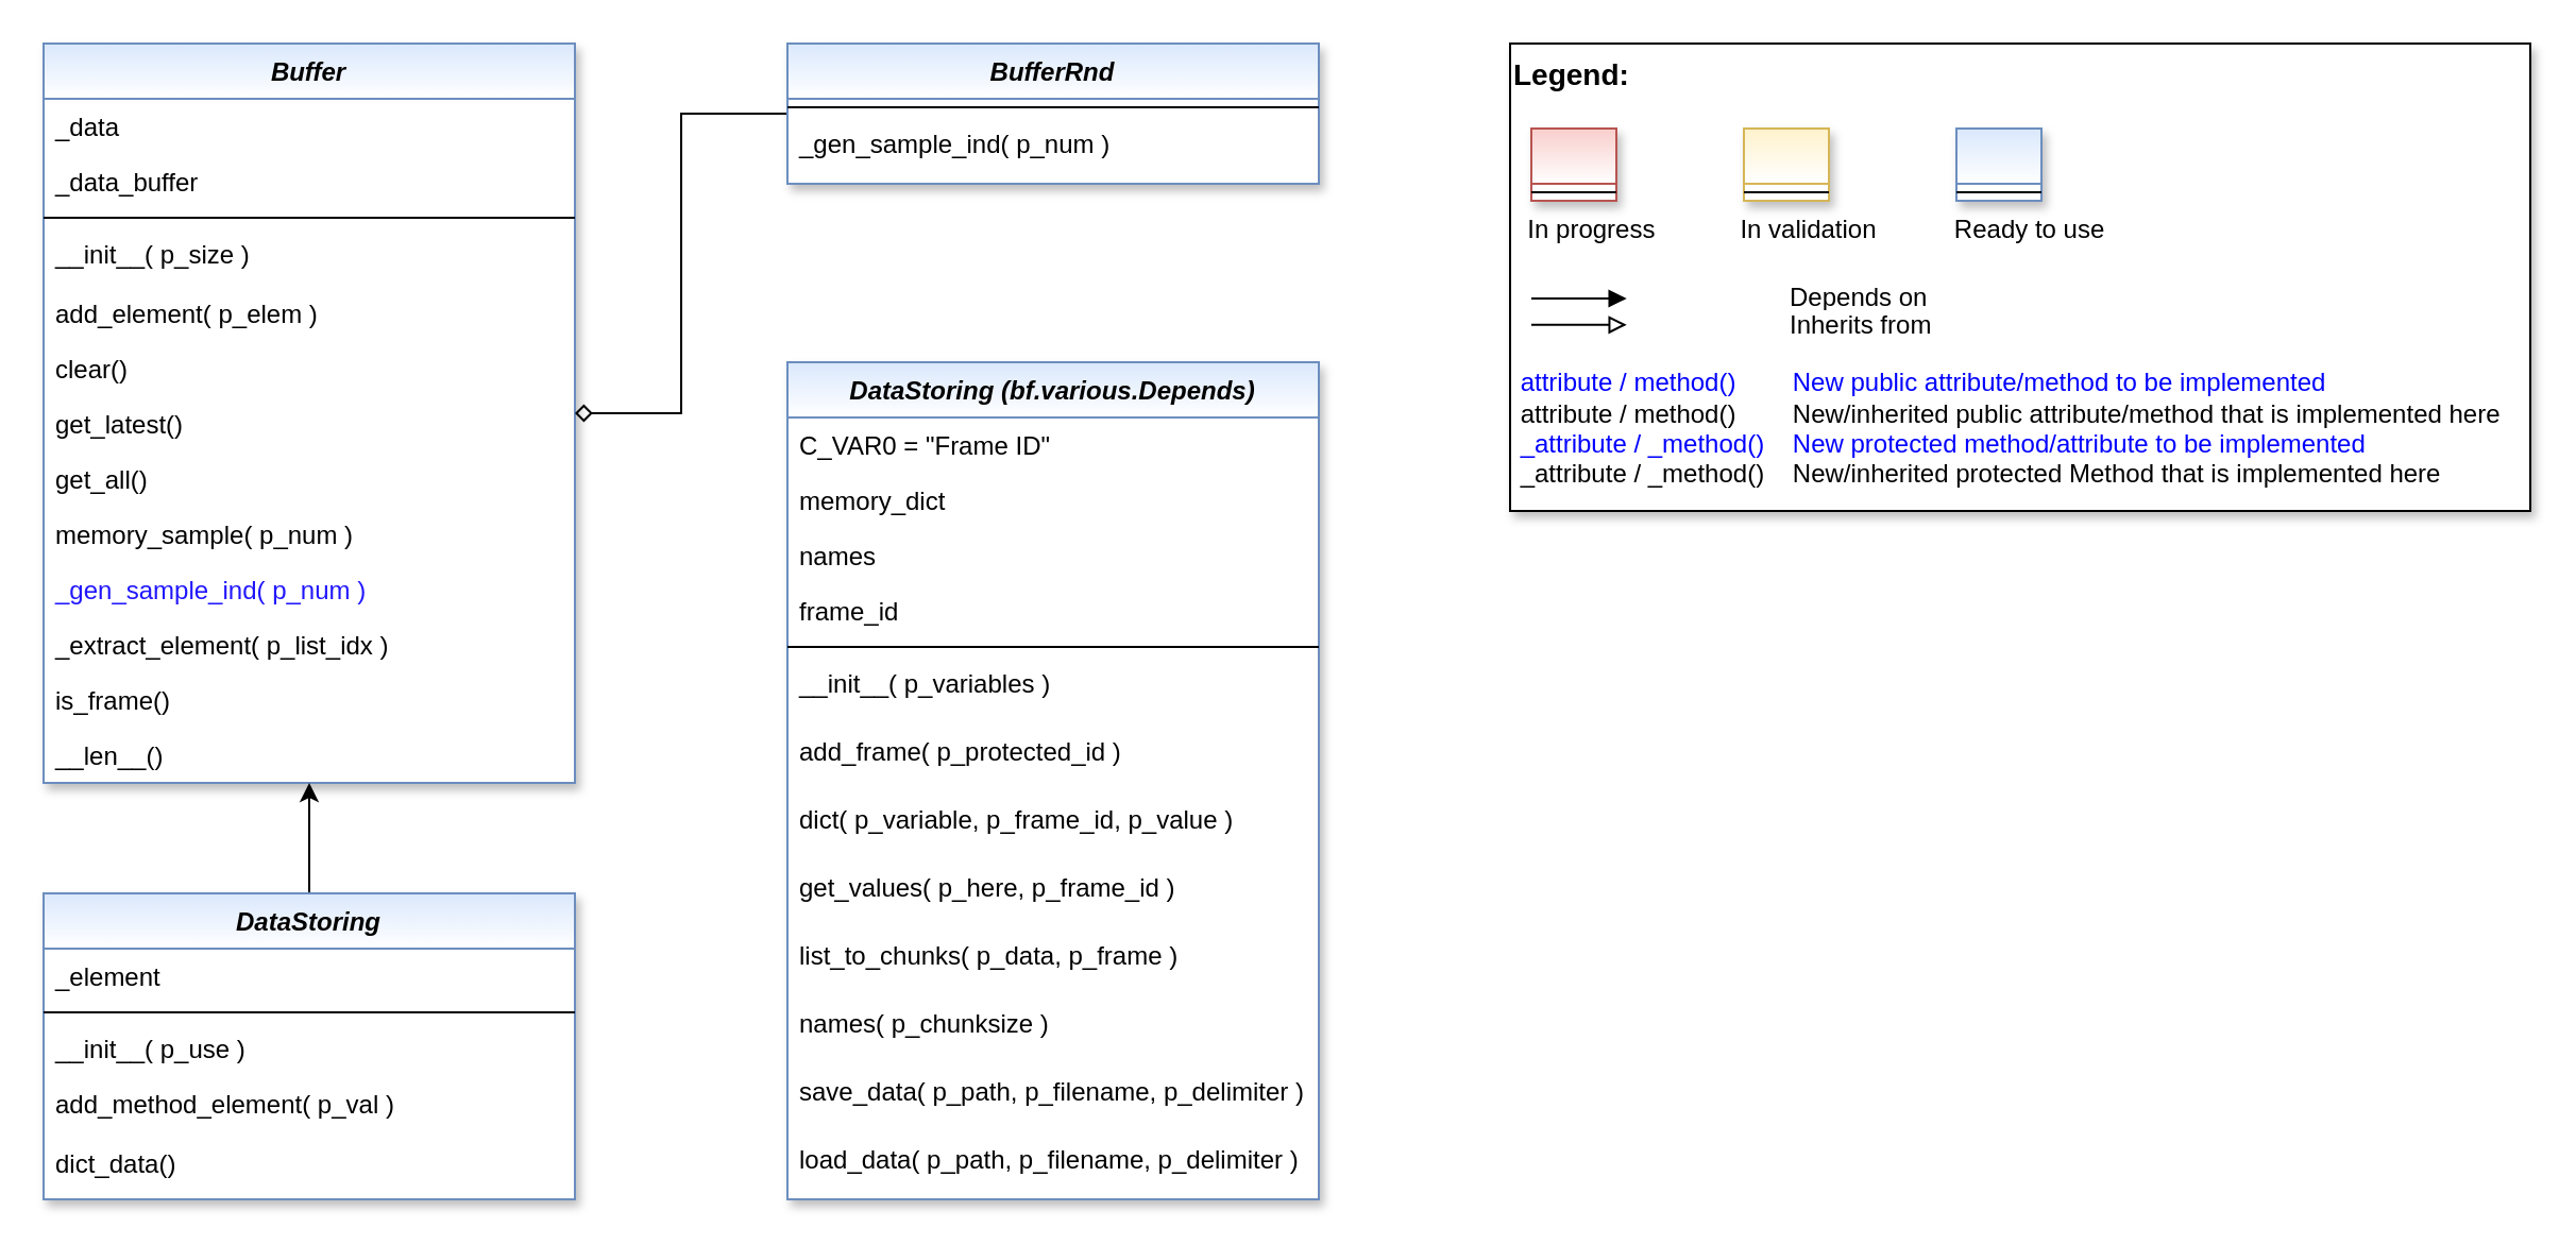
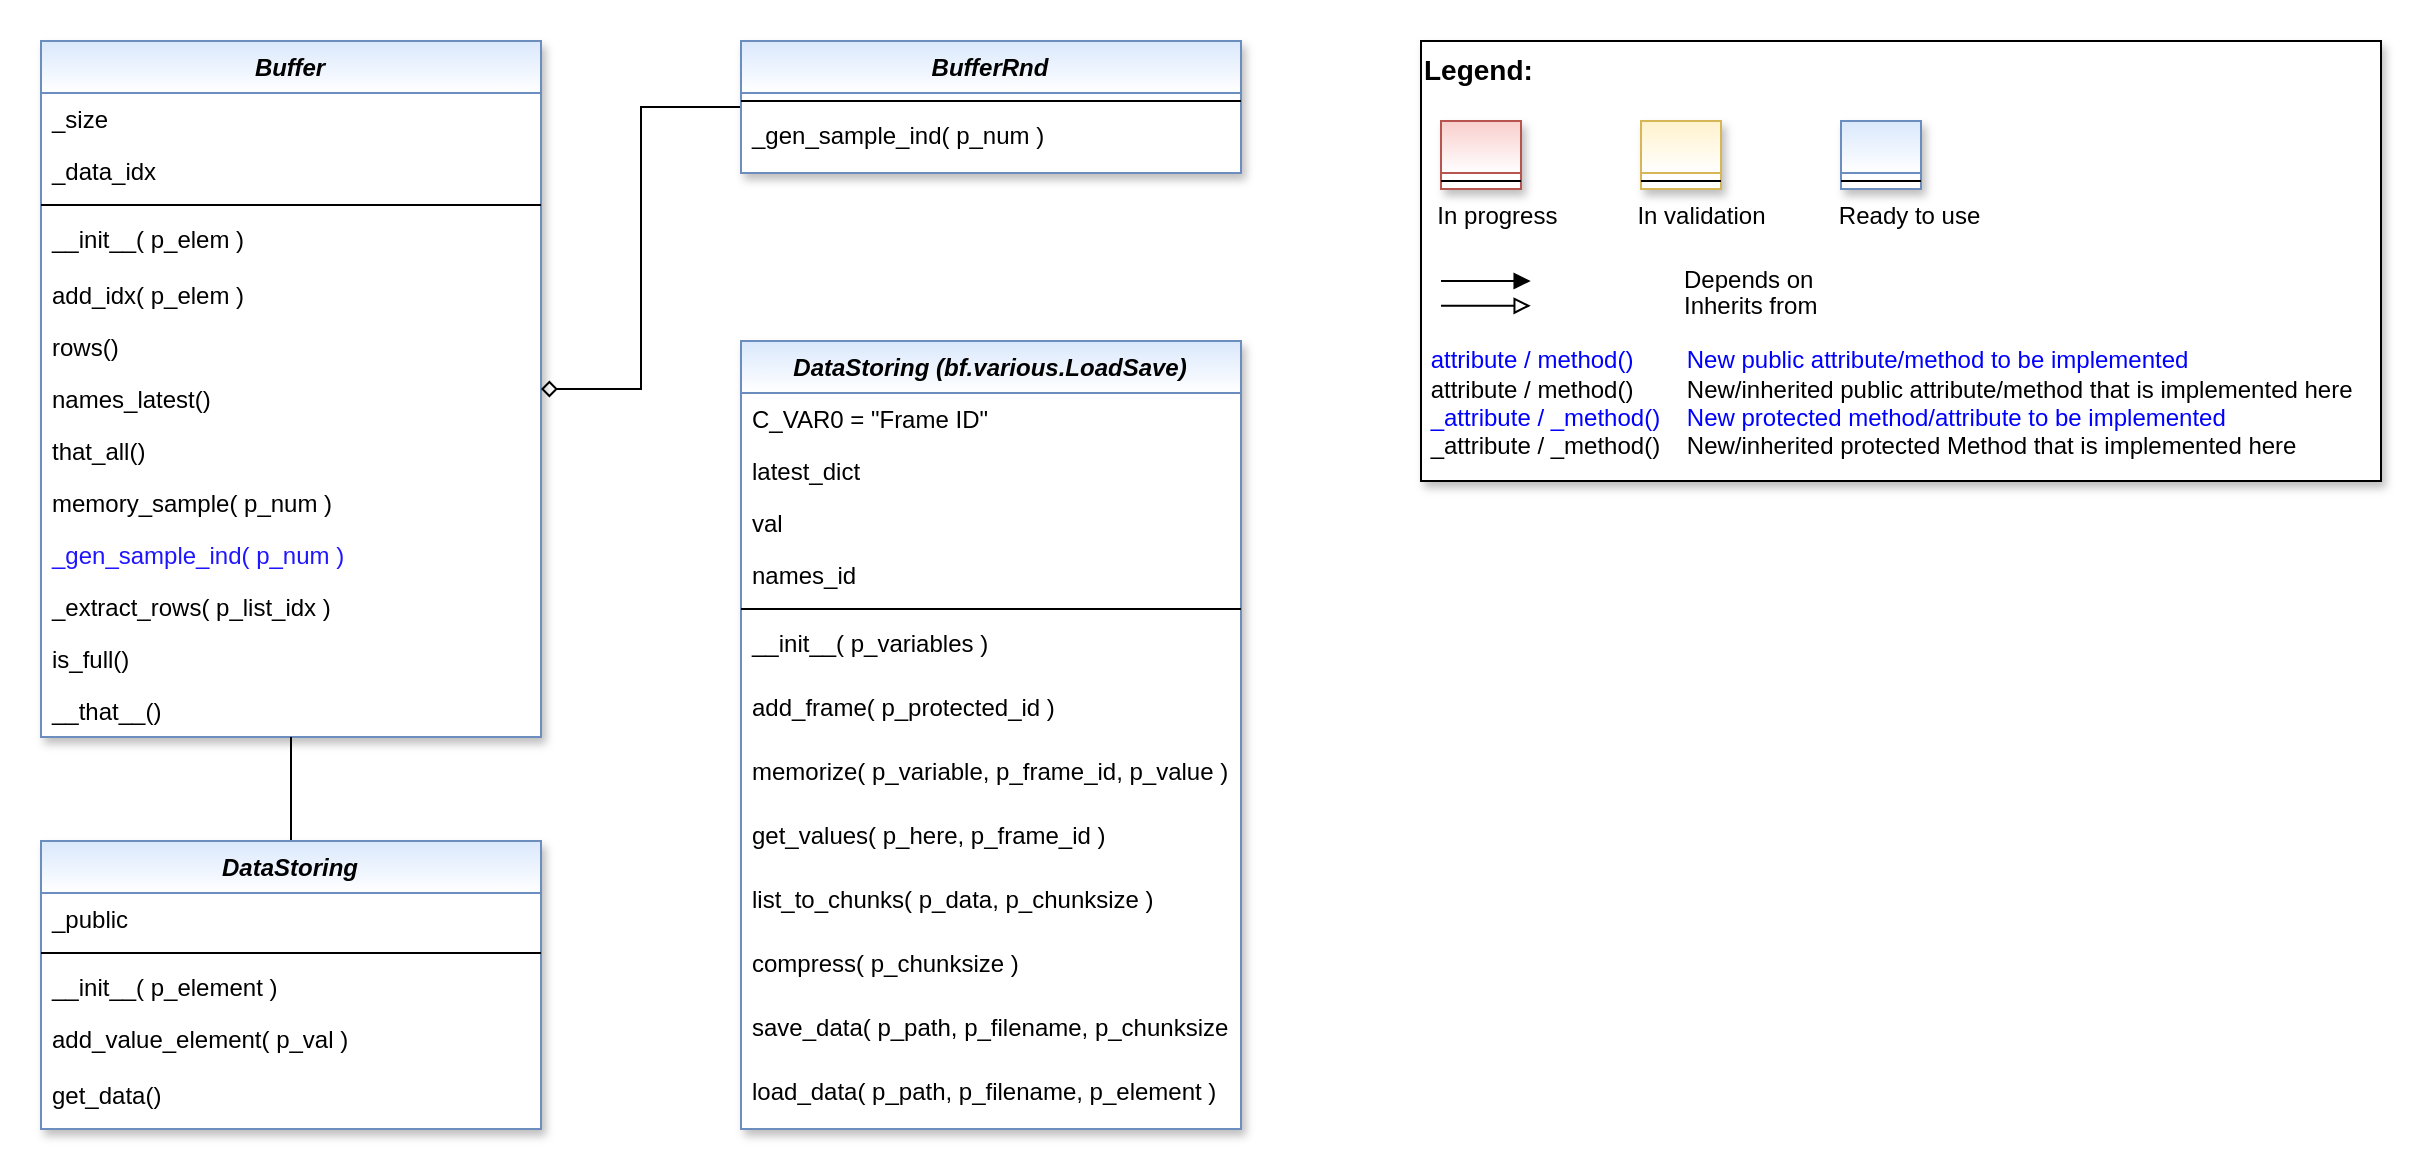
- <mxCell id="17" value="_data" style="text;align=left;verticalAlign=top;spacingLeft=4;spacingRight=4;overflow=hidden;rotatable=0;points=[[0,0.5],[1,0.5]];portConstraint=eastwest;" parent="16" vertex="1"><mxGeometry y="26" width="250" height="26" as="geometry" /></mxCell>
+ <mxCell id="17" value="_size" style="text;align=left;verticalAlign=top;spacingLeft=4;spacingRight=4;overflow=hidden;rotatable=0;points=[[0,0.5],[1,0.5]];portConstraint=eastwest;" parent="16" vertex="1"><mxGeometry y="26" width="250" height="26" as="geometry" /></mxCell>
- <mxCell id="18" value="_data_buffer" style="text;align=left;verticalAlign=top;spacingLeft=4;spacingRight=4;overflow=hidden;rotatable=0;points=[[0,0.5],[1,0.5]];portConstraint=eastwest;" parent="16" vertex="1"><mxGeometry y="52" width="250" height="26" as="geometry" /></mxCell>
+ <mxCell id="18" value="_data_idx" style="text;align=left;verticalAlign=top;spacingLeft=4;spacingRight=4;overflow=hidden;rotatable=0;points=[[0,0.5],[1,0.5]];portConstraint=eastwest;" parent="16" vertex="1"><mxGeometry y="52" width="250" height="26" as="geometry" /></mxCell>
- <mxCell id="20" value="__init__( p_size )" style="text;align=left;verticalAlign=top;spacingLeft=4;spacingRight=4;overflow=hidden;rotatable=0;points=[[0,0.5],[1,0.5]];portConstraint=eastwest;" parent="16" vertex="1"><mxGeometry y="86" width="250" height="28" as="geometry" /></mxCell>
+ <mxCell id="20" value="__init__( p_elem )" style="text;align=left;verticalAlign=top;spacingLeft=4;spacingRight=4;overflow=hidden;rotatable=0;points=[[0,0.5],[1,0.5]];portConstraint=eastwest;" parent="16" vertex="1"><mxGeometry y="86" width="250" height="28" as="geometry" /></mxCell>
- <mxCell id="21" value="add_element( p_elem )" style="text;align=left;verticalAlign=top;spacingLeft=4;spacingRight=4;overflow=hidden;rotatable=0;points=[[0,0.5],[1,0.5]];portConstraint=eastwest;fontColor=default;" parent="16" vertex="1"><mxGeometry y="114" width="250" height="26" as="geometry" /></mxCell>
+ <mxCell id="21" value="add_idx( p_elem )" style="text;align=left;verticalAlign=top;spacingLeft=4;spacingRight=4;overflow=hidden;rotatable=0;points=[[0,0.5],[1,0.5]];portConstraint=eastwest;fontColor=default;" parent="16" vertex="1"><mxGeometry y="114" width="250" height="26" as="geometry" /></mxCell>
- <mxCell id="22" value="clear()" style="text;align=left;verticalAlign=top;spacingLeft=4;spacingRight=4;overflow=hidden;rotatable=0;points=[[0,0.5],[1,0.5]];portConstraint=eastwest;fontColor=default;" parent="16" vertex="1"><mxGeometry y="140" width="250" height="26" as="geometry" /></mxCell>
+ <mxCell id="22" value="rows()" style="text;align=left;verticalAlign=top;spacingLeft=4;spacingRight=4;overflow=hidden;rotatable=0;points=[[0,0.5],[1,0.5]];portConstraint=eastwest;fontColor=default;" parent="16" vertex="1"><mxGeometry y="140" width="250" height="26" as="geometry" /></mxCell>
- <mxCell id="2" value="DataStoring (bf.various.Depends)" style="swimlane;fontStyle=3;align=center;verticalAlign=top;childLayout=stackLayout;horizontal=1;startSize=26;horizontalStack=0;resizeParent=1;resizeLast=0;collapsible=1;marginBottom=0;rounded=0;shadow=1;strokeWidth=1;fillColor=#dae8fc;strokeColor=#6c8ebf;swimlaneFillColor=#ffffff;gradientColor=#ffffff;" parent="1" vertex="1"><mxGeometry x="370" y="170" width="250" height="394" as="geometry"><mxRectangle x="230" y="140" width="160" height="26" as="alternateBounds" /></mxGeometry></mxCell>
+ <mxCell id="2" value="DataStoring (bf.various.LoadSave)" style="swimlane;fontStyle=3;align=center;verticalAlign=top;childLayout=stackLayout;horizontal=1;startSize=26;horizontalStack=0;resizeParent=1;resizeLast=0;collapsible=1;marginBottom=0;rounded=0;shadow=1;strokeWidth=1;fillColor=#dae8fc;strokeColor=#6c8ebf;swimlaneFillColor=#ffffff;gradientColor=#ffffff;" parent="1" vertex="1"><mxGeometry x="370" y="170" width="250" height="394" as="geometry"><mxRectangle x="230" y="140" width="160" height="26" as="alternateBounds" /></mxGeometry></mxCell>
- <mxCell id="23" value="get_latest()" style="text;align=left;verticalAlign=top;spacingLeft=4;spacingRight=4;overflow=hidden;rotatable=0;points=[[0,0.5],[1,0.5]];portConstraint=eastwest;fontColor=default;" vertex="1" parent="16"><mxGeometry y="166" width="250" height="26" as="geometry" /></mxCell>
+ <mxCell id="23" value="names_latest()" style="text;align=left;verticalAlign=top;spacingLeft=4;spacingRight=4;overflow=hidden;rotatable=0;points=[[0,0.5],[1,0.5]];portConstraint=eastwest;fontColor=default;" vertex="1" parent="16"><mxGeometry y="166" width="250" height="26" as="geometry" /></mxCell>
- <mxCell id="24" value="get_all()" style="text;align=left;verticalAlign=top;spacingLeft=4;spacingRight=4;overflow=hidden;rotatable=0;points=[[0,0.5],[1,0.5]];portConstraint=eastwest;fontColor=default;" vertex="1" parent="16"><mxGeometry y="192" width="250" height="26" as="geometry" /></mxCell>
+ <mxCell id="24" value="that_all()" style="text;align=left;verticalAlign=top;spacingLeft=4;spacingRight=4;overflow=hidden;rotatable=0;points=[[0,0.5],[1,0.5]];portConstraint=eastwest;fontColor=default;" vertex="1" parent="16"><mxGeometry y="192" width="250" height="26" as="geometry" /></mxCell>
- <mxCell id="4" value="memory_dict" style="text;align=left;verticalAlign=top;spacingLeft=4;spacingRight=4;overflow=hidden;rotatable=0;points=[[0,0.5],[1,0.5]];portConstraint=eastwest;" parent="2" vertex="1"><mxGeometry y="52" width="250" height="26" as="geometry" /></mxCell>
+ <mxCell id="4" value="latest_dict" style="text;align=left;verticalAlign=top;spacingLeft=4;spacingRight=4;overflow=hidden;rotatable=0;points=[[0,0.5],[1,0.5]];portConstraint=eastwest;" parent="2" vertex="1"><mxGeometry y="52" width="250" height="26" as="geometry" /></mxCell>
- <mxCell id="5" value="names" style="text;align=left;verticalAlign=top;spacingLeft=4;spacingRight=4;overflow=hidden;rotatable=0;points=[[0,0.5],[1,0.5]];portConstraint=eastwest;" vertex="1" parent="2"><mxGeometry y="78" width="250" height="26" as="geometry" /></mxCell>
+ <mxCell id="5" value="val" style="text;align=left;verticalAlign=top;spacingLeft=4;spacingRight=4;overflow=hidden;rotatable=0;points=[[0,0.5],[1,0.5]];portConstraint=eastwest;" vertex="1" parent="2"><mxGeometry y="78" width="250" height="26" as="geometry" /></mxCell>
- <mxCell id="6" value="frame_id" style="text;align=left;verticalAlign=top;spacingLeft=4;spacingRight=4;overflow=hidden;rotatable=0;points=[[0,0.5],[1,0.5]];portConstraint=eastwest;" vertex="1" parent="2"><mxGeometry y="104" width="250" height="26" as="geometry" /></mxCell>
+ <mxCell id="6" value="names_id" style="text;align=left;verticalAlign=top;spacingLeft=4;spacingRight=4;overflow=hidden;rotatable=0;points=[[0,0.5],[1,0.5]];portConstraint=eastwest;" vertex="1" parent="2"><mxGeometry y="104" width="250" height="26" as="geometry" /></mxCell>
- <mxCell id="27" value="_extract_element( p_list_idx )" style="text;align=left;verticalAlign=top;spacingLeft=4;spacingRight=4;overflow=hidden;rotatable=0;points=[[0,0.5],[1,0.5]];portConstraint=eastwest;fontColor=default;" vertex="1" parent="16"><mxGeometry y="270" width="250" height="26" as="geometry" /></mxCell>
+ <mxCell id="27" value="_extract_rows( p_list_idx )" style="text;align=left;verticalAlign=top;spacingLeft=4;spacingRight=4;overflow=hidden;rotatable=0;points=[[0,0.5],[1,0.5]];portConstraint=eastwest;fontColor=default;" vertex="1" parent="16"><mxGeometry y="270" width="250" height="26" as="geometry" /></mxCell>
- <mxCell id="28" value="is_frame()" style="text;align=left;verticalAlign=top;spacingLeft=4;spacingRight=4;overflow=hidden;rotatable=0;points=[[0,0.5],[1,0.5]];portConstraint=eastwest;fontColor=default;" vertex="1" parent="16"><mxGeometry y="296" width="250" height="26" as="geometry" /></mxCell>
+ <mxCell id="28" value="is_full()" style="text;align=left;verticalAlign=top;spacingLeft=4;spacingRight=4;overflow=hidden;rotatable=0;points=[[0,0.5],[1,0.5]];portConstraint=eastwest;fontColor=default;" vertex="1" parent="16"><mxGeometry y="296" width="250" height="26" as="geometry" /></mxCell>
- <mxCell id="29" value="__len__()" style="text;align=left;verticalAlign=top;spacingLeft=4;spacingRight=4;overflow=hidden;rotatable=0;points=[[0,0.5],[1,0.5]];portConstraint=eastwest;fontColor=default;" vertex="1" parent="16"><mxGeometry y="322" width="250" height="26" as="geometry" /></mxCell>
+ <mxCell id="29" value="__that__()" style="text;align=left;verticalAlign=top;spacingLeft=4;spacingRight=4;overflow=hidden;rotatable=0;points=[[0,0.5],[1,0.5]];portConstraint=eastwest;fontColor=default;" vertex="1" parent="16"><mxGeometry y="322" width="250" height="26" as="geometry" /></mxCell>
- <mxCell id="40" style="edgeStyle=orthogonalEdgeStyle;rounded=0;orthogonalLoop=1;jettySize=auto;html=1;" edge="1" parent="1" source="41" target="16"><mxGeometry relative="1" as="geometry" /></mxCell>
+ <mxCell id="40" style="edgeStyle=orthogonalEdgeStyle;rounded=0;orthogonalLoop=1;jettySize=auto;html=1;endArrow=none;" edge="1" parent="1" source="41" target="16"><mxGeometry relative="1" as="geometry" /></mxCell>
- <mxCell id="10" value="dict( p_variable, p_frame_id, p_value )" style="text;align=left;verticalAlign=top;spacingLeft=4;spacingRight=4;overflow=hidden;rotatable=0;points=[[0,0.5],[1,0.5]];portConstraint=eastwest;fontColor=default;" vertex="1" parent="2"><mxGeometry y="202" width="250" height="32" as="geometry" /></mxCell>
+ <mxCell id="10" value="memorize( p_variable, p_frame_id, p_value )" style="text;align=left;verticalAlign=top;spacingLeft=4;spacingRight=4;overflow=hidden;rotatable=0;points=[[0,0.5],[1,0.5]];portConstraint=eastwest;fontColor=default;" vertex="1" parent="2"><mxGeometry y="202" width="250" height="32" as="geometry" /></mxCell>
- <mxCell id="12" value="list_to_chunks( p_data, p_frame )" style="text;align=left;verticalAlign=top;spacingLeft=4;spacingRight=4;overflow=hidden;rotatable=0;points=[[0,0.5],[1,0.5]];portConstraint=eastwest;fontColor=default;" vertex="1" parent="2"><mxGeometry y="266" width="250" height="32" as="geometry" /></mxCell>
+ <mxCell id="12" value="list_to_chunks( p_data, p_chunksize )" style="text;align=left;verticalAlign=top;spacingLeft=4;spacingRight=4;overflow=hidden;rotatable=0;points=[[0,0.5],[1,0.5]];portConstraint=eastwest;fontColor=default;" vertex="1" parent="2"><mxGeometry y="266" width="250" height="32" as="geometry" /></mxCell>
- <mxCell id="42" value="_element" style="text;align=left;verticalAlign=top;spacingLeft=4;spacingRight=4;overflow=hidden;rotatable=0;points=[[0,0.5],[1,0.5]];portConstraint=eastwest;" vertex="1" parent="41"><mxGeometry y="26" width="250" height="26" as="geometry" /></mxCell>
+ <mxCell id="42" value="_public" style="text;align=left;verticalAlign=top;spacingLeft=4;spacingRight=4;overflow=hidden;rotatable=0;points=[[0,0.5],[1,0.5]];portConstraint=eastwest;" vertex="1" parent="41"><mxGeometry y="26" width="250" height="26" as="geometry" /></mxCell>
- <mxCell id="13" value="names( p_chunksize )" style="text;align=left;verticalAlign=top;spacingLeft=4;spacingRight=4;overflow=hidden;rotatable=0;points=[[0,0.5],[1,0.5]];portConstraint=eastwest;fontColor=default;" vertex="1" parent="2"><mxGeometry y="298" width="250" height="32" as="geometry" /></mxCell>
+ <mxCell id="13" value="compress( p_chunksize )" style="text;align=left;verticalAlign=top;spacingLeft=4;spacingRight=4;overflow=hidden;rotatable=0;points=[[0,0.5],[1,0.5]];portConstraint=eastwest;fontColor=default;" vertex="1" parent="2"><mxGeometry y="298" width="250" height="32" as="geometry" /></mxCell>
- <mxCell id="44" value="__init__( p_use )" style="text;align=left;verticalAlign=top;spacingLeft=4;spacingRight=4;overflow=hidden;rotatable=0;points=[[0,0.5],[1,0.5]];portConstraint=eastwest;" vertex="1" parent="41"><mxGeometry y="60" width="250" height="26" as="geometry" /></mxCell>
+ <mxCell id="44" value="__init__( p_element )" style="text;align=left;verticalAlign=top;spacingLeft=4;spacingRight=4;overflow=hidden;rotatable=0;points=[[0,0.5],[1,0.5]];portConstraint=eastwest;" vertex="1" parent="41"><mxGeometry y="60" width="250" height="26" as="geometry" /></mxCell>
- <mxCell id="14" value="save_data( p_path, p_filename, p_delimiter )" style="text;align=left;verticalAlign=top;spacingLeft=4;spacingRight=4;overflow=hidden;rotatable=0;points=[[0,0.5],[1,0.5]];portConstraint=eastwest;fontColor=default;" vertex="1" parent="2"><mxGeometry y="330" width="250" height="32" as="geometry" /></mxCell>
+ <mxCell id="14" value="save_data( p_path, p_filename, p_chunksize )" style="text;align=left;verticalAlign=top;spacingLeft=4;spacingRight=4;overflow=hidden;rotatable=0;points=[[0,0.5],[1,0.5]];portConstraint=eastwest;fontColor=default;" vertex="1" parent="2"><mxGeometry y="330" width="250" height="32" as="geometry" /></mxCell>
- <mxCell id="45" value="add_method_element( p_val )" style="text;align=left;verticalAlign=top;spacingLeft=4;spacingRight=4;overflow=hidden;rotatable=0;points=[[0,0.5],[1,0.5]];portConstraint=eastwest;fontColor=default;" vertex="1" parent="41"><mxGeometry y="86" width="250" height="28" as="geometry" /></mxCell>
+ <mxCell id="45" value="add_value_element( p_val )" style="text;align=left;verticalAlign=top;spacingLeft=4;spacingRight=4;overflow=hidden;rotatable=0;points=[[0,0.5],[1,0.5]];portConstraint=eastwest;fontColor=default;" vertex="1" parent="41"><mxGeometry y="86" width="250" height="28" as="geometry" /></mxCell>
- <mxCell id="15" value="load_data( p_path, p_filename, p_delimiter )" style="text;align=left;verticalAlign=top;spacingLeft=4;spacingRight=4;overflow=hidden;rotatable=0;points=[[0,0.5],[1,0.5]];portConstraint=eastwest;fontColor=default;" vertex="1" parent="2"><mxGeometry y="362" width="250" height="32" as="geometry" /></mxCell>
+ <mxCell id="15" value="load_data( p_path, p_filename, p_element )" style="text;align=left;verticalAlign=top;spacingLeft=4;spacingRight=4;overflow=hidden;rotatable=0;points=[[0,0.5],[1,0.5]];portConstraint=eastwest;fontColor=default;" vertex="1" parent="2"><mxGeometry y="362" width="250" height="32" as="geometry" /></mxCell>
- <mxCell id="46" value="dict_data()" style="text;align=left;verticalAlign=top;spacingLeft=4;spacingRight=4;overflow=hidden;rotatable=0;points=[[0,0.5],[1,0.5]];portConstraint=eastwest;fontColor=default;" vertex="1" parent="41"><mxGeometry y="114" width="250" height="30" as="geometry" /></mxCell>
+ <mxCell id="46" value="get_data()" style="text;align=left;verticalAlign=top;spacingLeft=4;spacingRight=4;overflow=hidden;rotatable=0;points=[[0,0.5],[1,0.5]];portConstraint=eastwest;fontColor=default;" vertex="1" parent="41"><mxGeometry y="114" width="250" height="30" as="geometry" /></mxCell>
